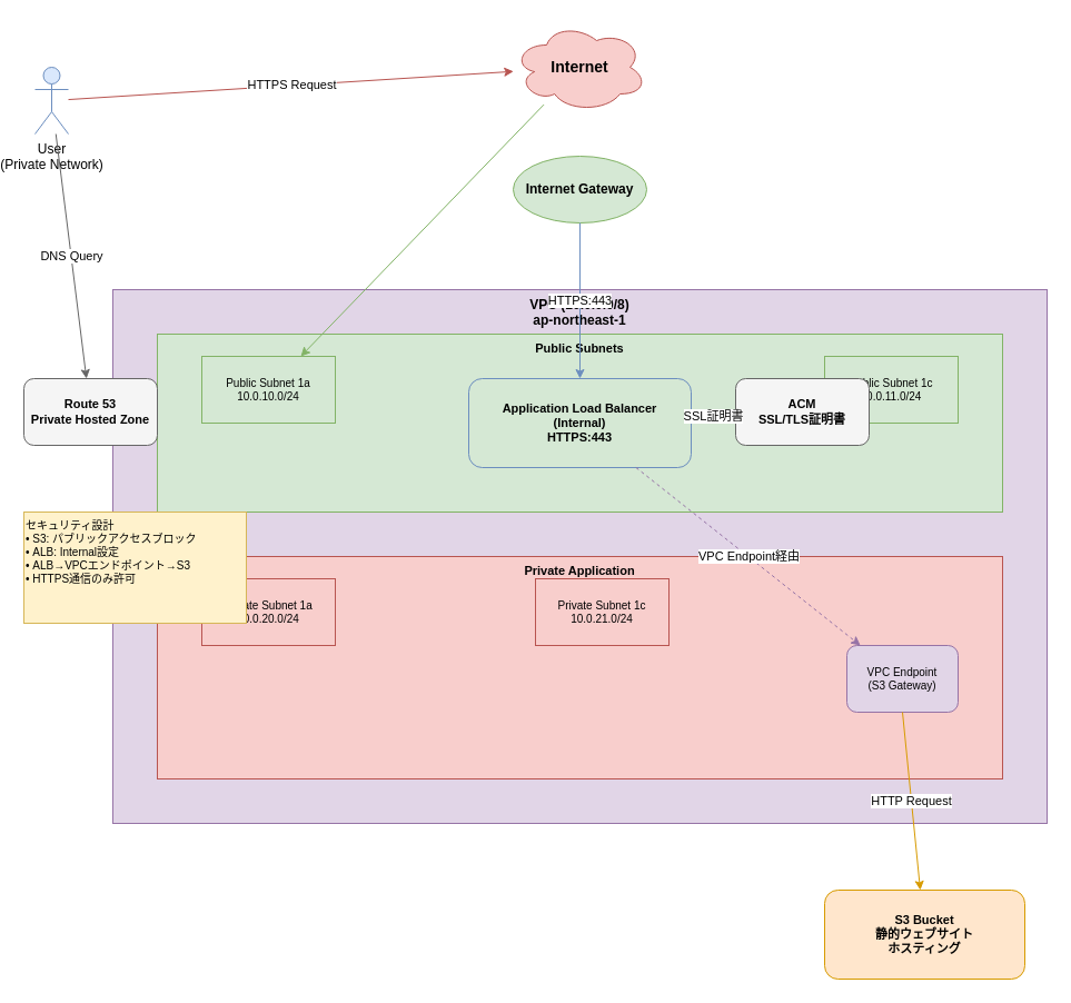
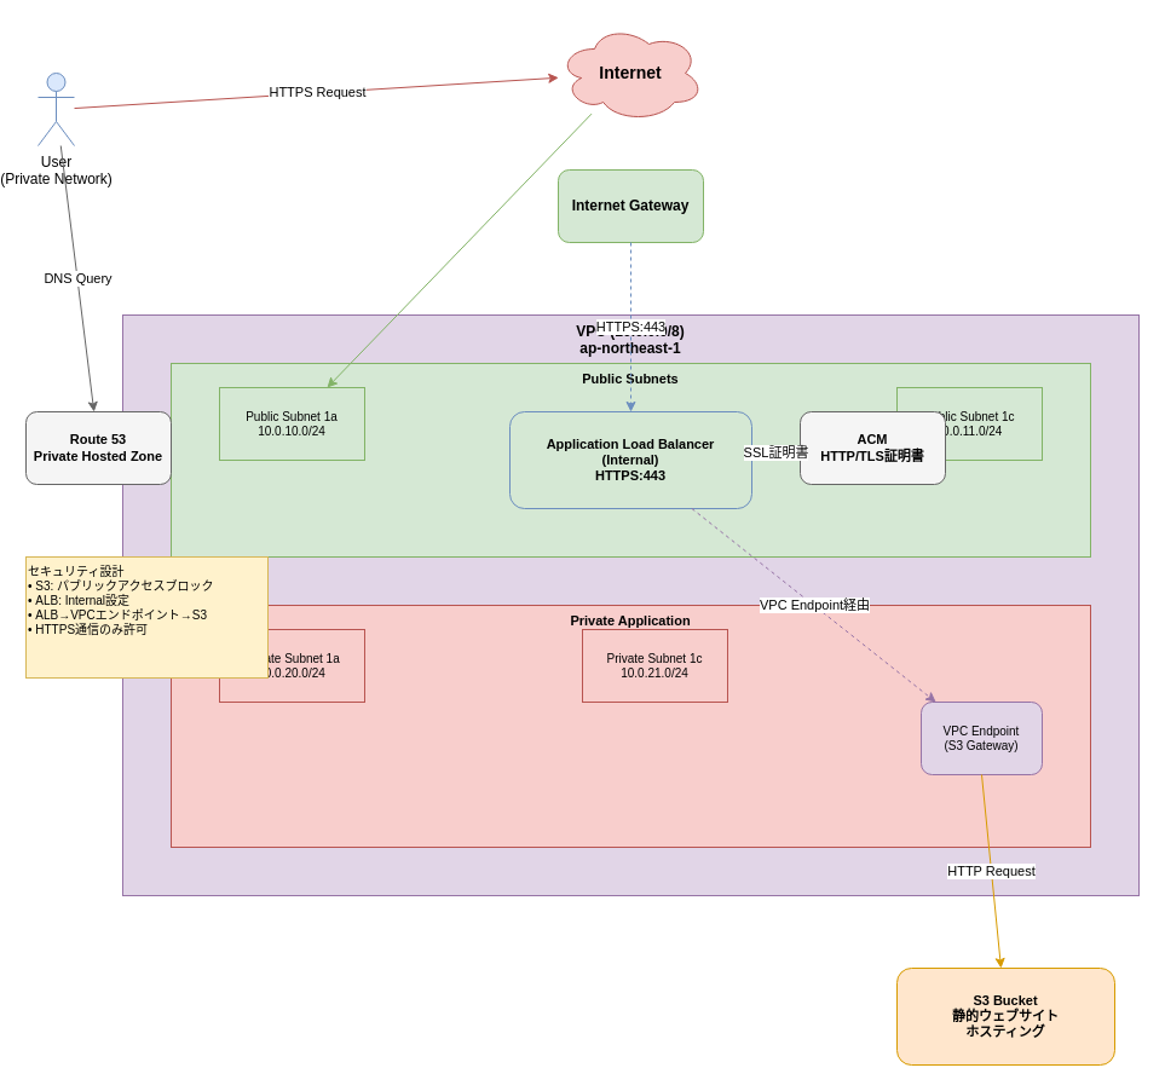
- <mxCell id="3" value="Internet Gateway" style="ellipse;whiteSpace=wrap;html=1;fillColor=#d5e8d4;strokeColor=#82b366;fontSize=12;fontStyle=1;" parent="1" vertex="1"><mxGeometry x="460" y="140" width="120" height="60" as="geometry" /></mxCell>
+ <mxCell id="3" value="Internet Gateway" style="rounded=1;whiteSpace=wrap;html=1;fillColor=#d5e8d4;strokeColor=#82b366;fontSize=12;fontStyle=1;" parent="1" vertex="1"><mxGeometry x="460" y="140" width="120" height="60" as="geometry" /></mxCell>
- <mxCell id="20" value="HTTPS:443" style="endArrow=classic;html=1;rounded=0;strokeColor=#6c8ebf;" parent="1" source="3" target="6" edge="1"><mxGeometry width="50" height="50" relative="1" as="geometry"><mxPoint x="520" y="210" as="sourcePoint" /><mxPoint x="520" y="330" as="targetPoint" /></mxGeometry></mxCell>
+ <mxCell id="20" value="HTTPS:443" style="endArrow=classic;html=1;rounded=0;strokeColor=#6c8ebf;dashed=1;" parent="1" source="3" target="6" edge="1"><mxGeometry width="50" height="50" relative="1" as="geometry"><mxPoint x="520" y="210" as="sourcePoint" /><mxPoint x="520" y="330" as="targetPoint" /></mxGeometry></mxCell>
- <mxCell id="15" value="ACM&#10;SSL/TLS証明書" style="rounded=1;whiteSpace=wrap;html=1;fillColor=#f5f5f5;strokeColor=#666666;fontSize=11;fontStyle=1;" parent="1" vertex="1"><mxGeometry x="660" y="340" width="120" height="60" as="geometry" /></mxCell>
+ <mxCell id="15" value="ACM&#10;HTTP/TLS証明書" style="rounded=1;whiteSpace=wrap;html=1;fillColor=#f5f5f5;strokeColor=#666666;fontSize=11;fontStyle=1;" parent="1" vertex="1"><mxGeometry x="660" y="340" width="120" height="60" as="geometry" /></mxCell>
